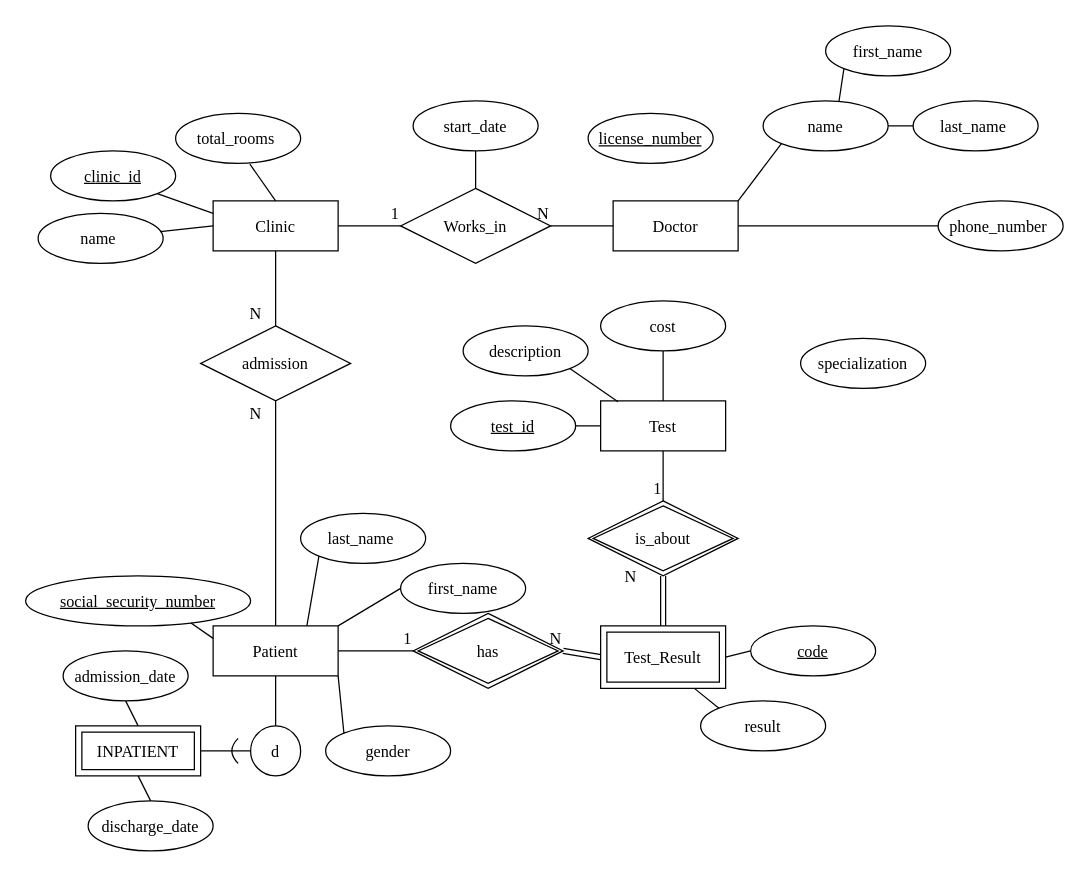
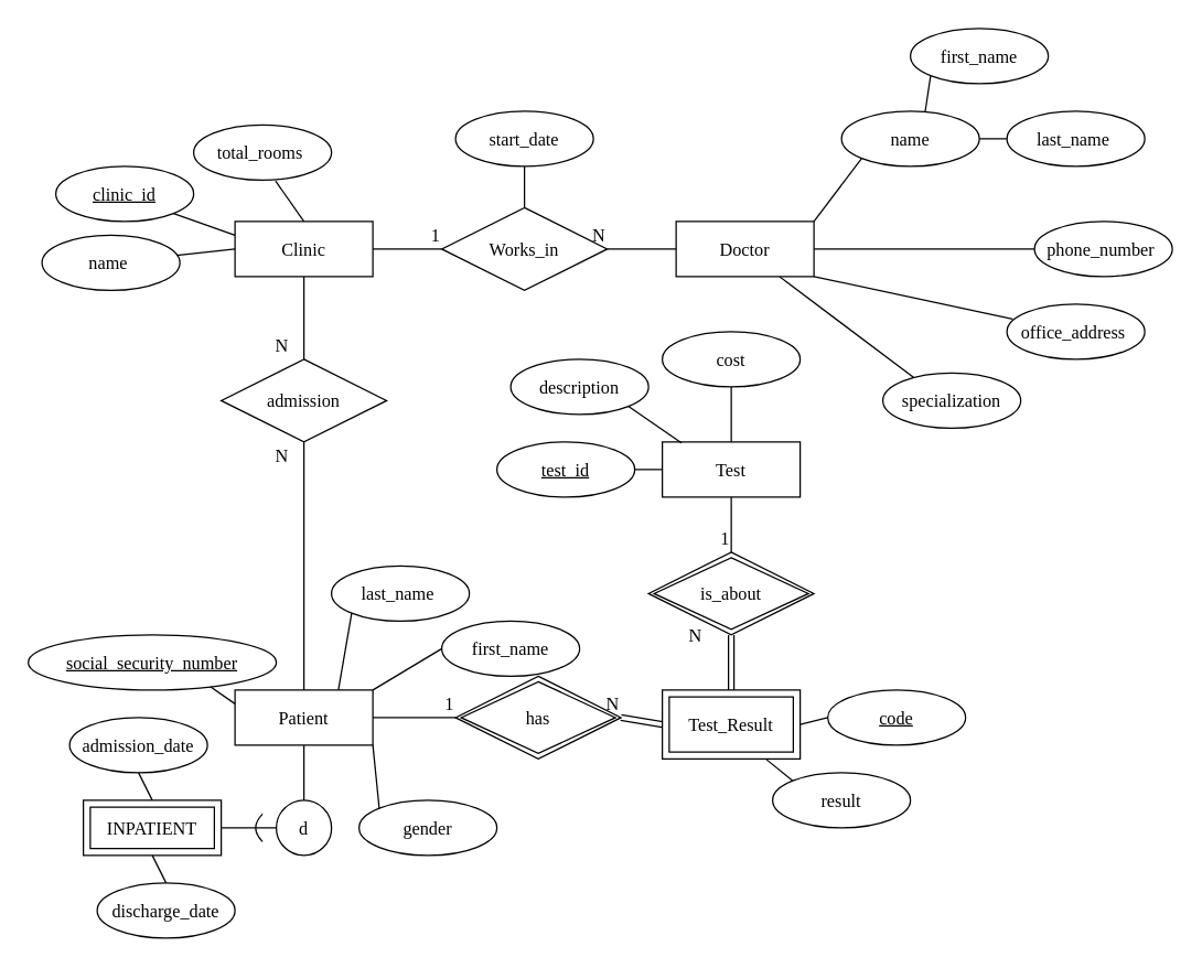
- <mxCell id="13" value="&lt;span&gt;license_number&lt;/span&gt;" style="ellipse;whiteSpace=wrap;html=1;align=center;fontStyle=4;fontFamily=Kahroba RG;fontSize=13;" parent="1" vertex="1"><mxGeometry x="470" y="90" width="100" height="40" as="geometry" /></mxCell>
+ <mxCell id="25" value="" style="endArrow=none;html=1;rounded=0;exitX=0.041;exitY=0.268;exitDx=0;exitDy=0;entryX=1;entryY=1;entryDx=0;entryDy=0;exitPerimeter=0;fontFamily=Kahroba RG;fontSize=13;" parent="1" source="11" target="5" edge="1"><mxGeometry relative="1" as="geometry"><mxPoint x="760" y="190" as="sourcePoint" /><mxPoint x="600" y="190" as="targetPoint" /></mxGeometry></mxCell>
+ <mxCell id="26" value="" style="endArrow=none;html=1;rounded=0;exitX=0.222;exitY=0.078;exitDx=0;exitDy=0;entryX=0.75;entryY=1;entryDx=0;entryDy=0;exitPerimeter=0;fontFamily=Kahroba RG;fontSize=13;" parent="1" source="12" target="5" edge="1"><mxGeometry relative="1" as="geometry"><mxPoint x="744" y="241" as="sourcePoint" /><mxPoint x="600" y="210" as="targetPoint" /></mxGeometry></mxCell>
+ <mxCell id="11" value="&lt;span&gt;office_address&amp;nbsp;&lt;/span&gt;" style="ellipse;whiteSpace=wrap;html=1;align=center;fontFamily=Kahroba RG;fontSize=13;" parent="1" vertex="1"><mxGeometry x="730" y="220" width="100" height="40" as="geometry" /></mxCell>
